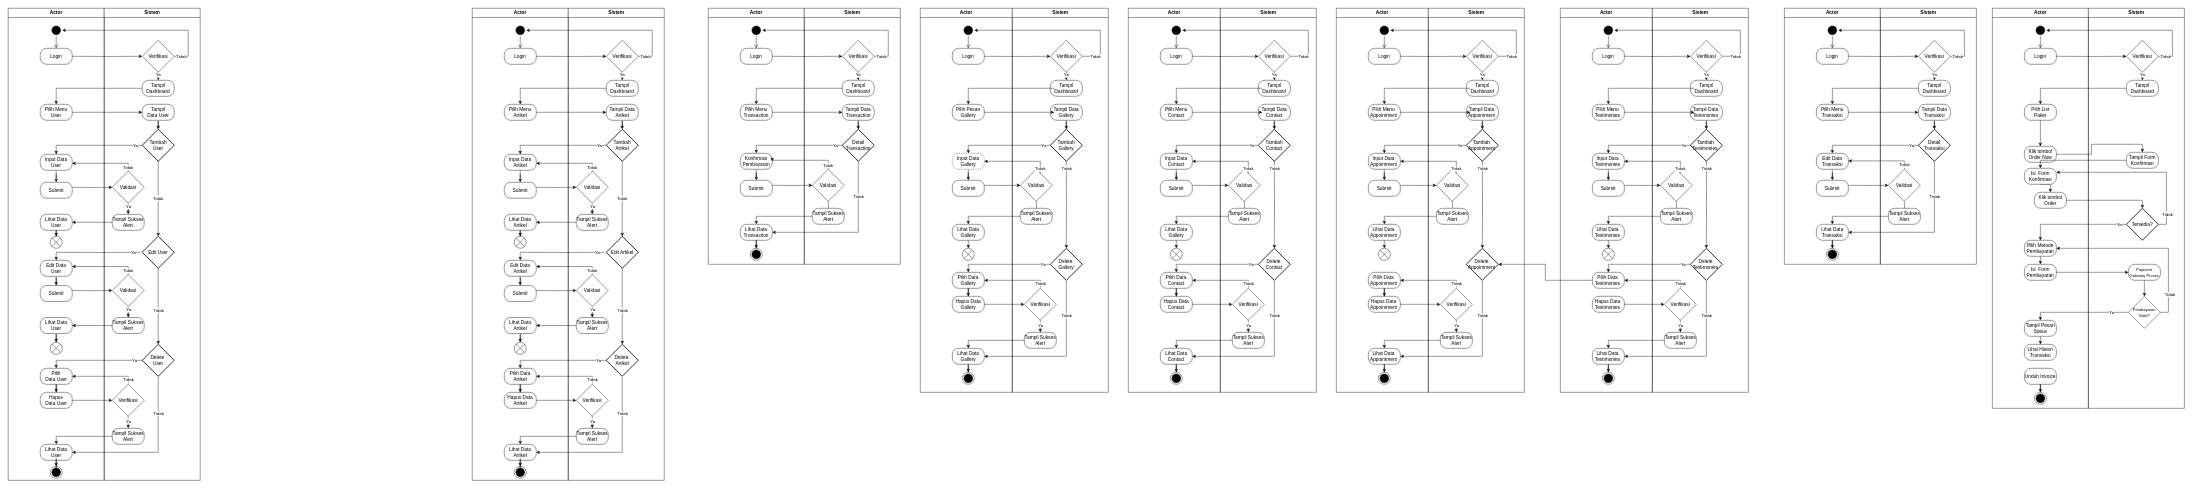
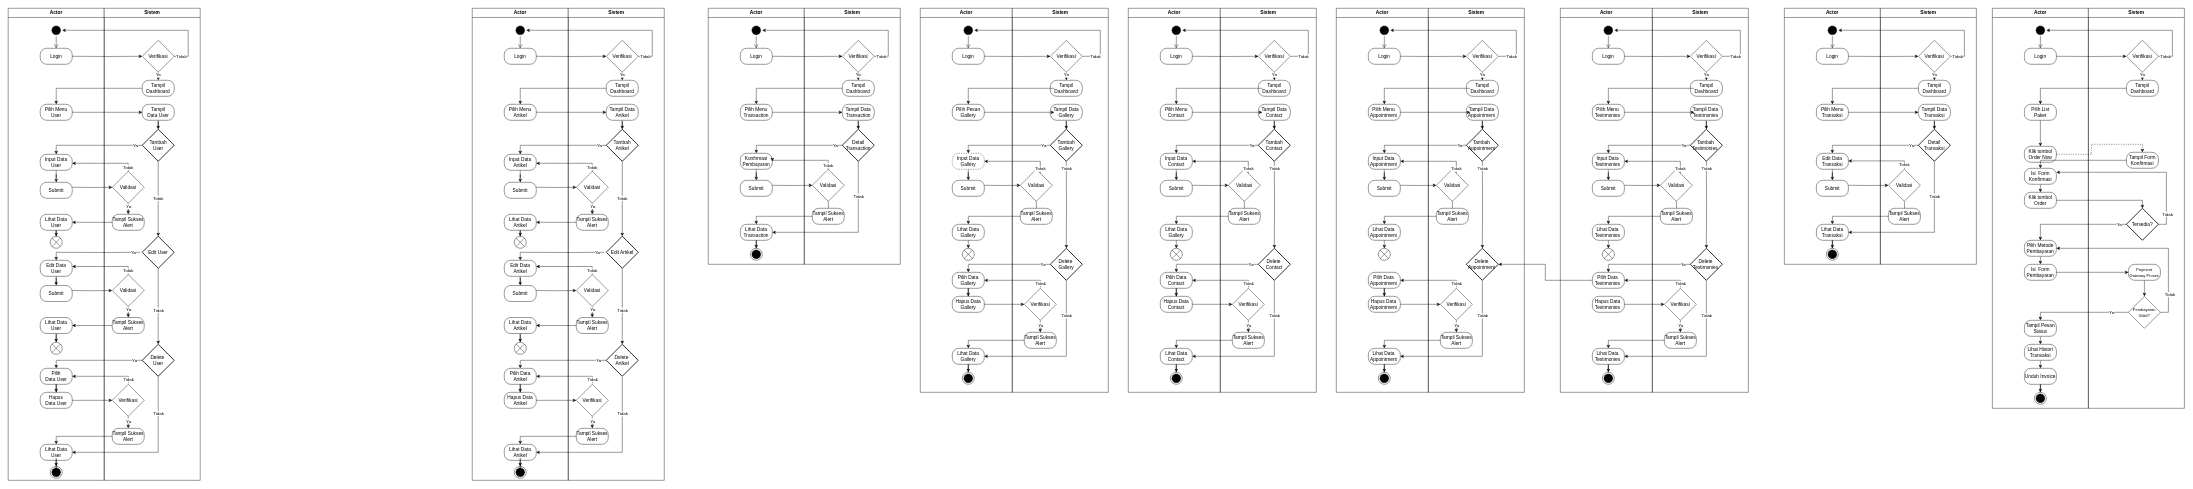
- <mxCell id="476" style="edgeStyle=orthogonalEdgeStyle;rounded=0;orthogonalLoop=1;jettySize=auto;html=1;exitX=1;exitY=0.5;exitDx=0;exitDy=0;entryX=0.5;entryY=0;entryDx=0;entryDy=0;" parent="1" source="454" target="467" edge="1"><mxGeometry relative="1" as="geometry" /></mxCell>
+ <mxCell id="476" style="edgeStyle=orthogonalEdgeStyle;rounded=0;orthogonalLoop=1;jettySize=auto;html=1;exitX=1;exitY=0.5;exitDx=0;exitDy=0;entryX=0.5;entryY=0;entryDx=0;entryDy=0;dashed=1;" parent="1" source="454" target="467" edge="1"><mxGeometry relative="1" as="geometry" /></mxCell>
- <mxCell id="457" value="Klik tombol Order" style="rounded=1;whiteSpace=wrap;html=1;arcSize=40;fontColor=#000000;fillColor=#FFFFFF;strokeColor=#000000;" parent="440" vertex="1"><mxGeometry x="105" y="460" width="80" height="40" as="geometry" /></mxCell>
+ <mxCell id="457" value="Klik tombol Order" style="rounded=1;whiteSpace=wrap;html=1;arcSize=40;fontColor=#000000;fillColor=#FFFFFF;strokeColor=#000000;" parent="440" vertex="1"><mxGeometry x="80" y="460" width="80" height="40" as="geometry" /></mxCell>
+ <mxCell id="459" style="edgeStyle=orthogonalEdgeStyle;rounded=0;orthogonalLoop=1;jettySize=auto;html=1;exitX=0.5;exitY=1;exitDx=0;exitDy=0;entryX=0.5;entryY=0;entryDx=0;entryDy=0;" parent="440" source="460" target="451" edge="1"><mxGeometry relative="1" as="geometry" /></mxCell>
